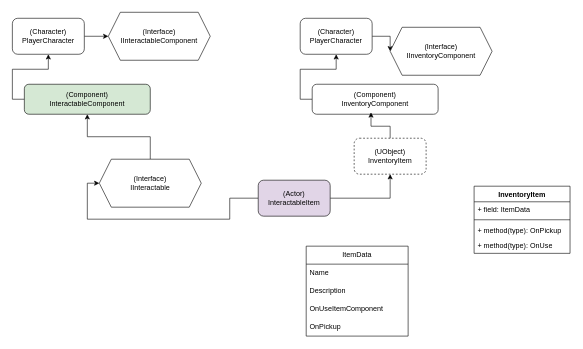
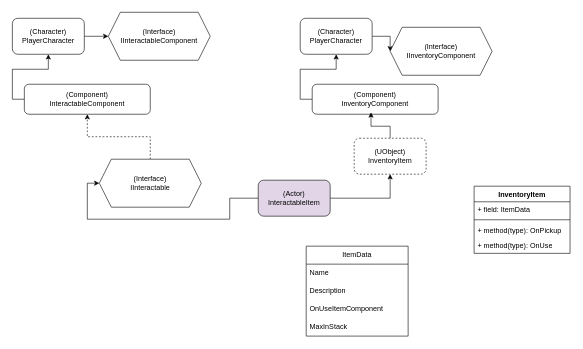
- <mxCell id="3" value="&lt;div&gt;(Component)&lt;/div&gt;InteractableComponent" style="rounded=1;whiteSpace=wrap;html=1;fillColor=#d5e8d4;" parent="1" vertex="1"><mxGeometry x="40" y="140" width="210" height="50" as="geometry" /></mxCell>
+ <mxCell id="3" value="&lt;div&gt;(Component)&lt;/div&gt;InteractableComponent" style="rounded=1;whiteSpace=wrap;html=1;" parent="1" vertex="1"><mxGeometry x="40" y="140" width="210" height="50" as="geometry" /></mxCell>
- <mxCell id="7" style="edgeStyle=orthogonalEdgeStyle;rounded=0;orthogonalLoop=1;jettySize=auto;html=1;entryX=0.5;entryY=1;entryDx=0;entryDy=0;" parent="1" source="8" target="3" edge="1"><mxGeometry relative="1" as="geometry" /></mxCell>
+ <mxCell id="7" style="edgeStyle=orthogonalEdgeStyle;rounded=0;orthogonalLoop=1;jettySize=auto;html=1;entryX=0.5;entryY=1;entryDx=0;entryDy=0;dashed=1;" parent="1" source="8" target="3" edge="1"><mxGeometry relative="1" as="geometry" /></mxCell>
- <mxCell id="16" value="OnPickup" style="text;strokeColor=none;fillColor=none;align=left;verticalAlign=middle;spacingLeft=4;spacingRight=4;overflow=hidden;points=[[0,0.5],[1,0.5]];portConstraint=eastwest;rotatable=0;whiteSpace=wrap;html=1;" parent="12" vertex="1"><mxGeometry y="120" width="170" height="30" as="geometry" /></mxCell>
+ <mxCell id="16" value="MaxInStack" style="text;strokeColor=none;fillColor=none;align=left;verticalAlign=middle;spacingLeft=4;spacingRight=4;overflow=hidden;points=[[0,0.5],[1,0.5]];portConstraint=eastwest;rotatable=0;whiteSpace=wrap;html=1;" parent="12" vertex="1"><mxGeometry y="120" width="170" height="30" as="geometry" /></mxCell>
